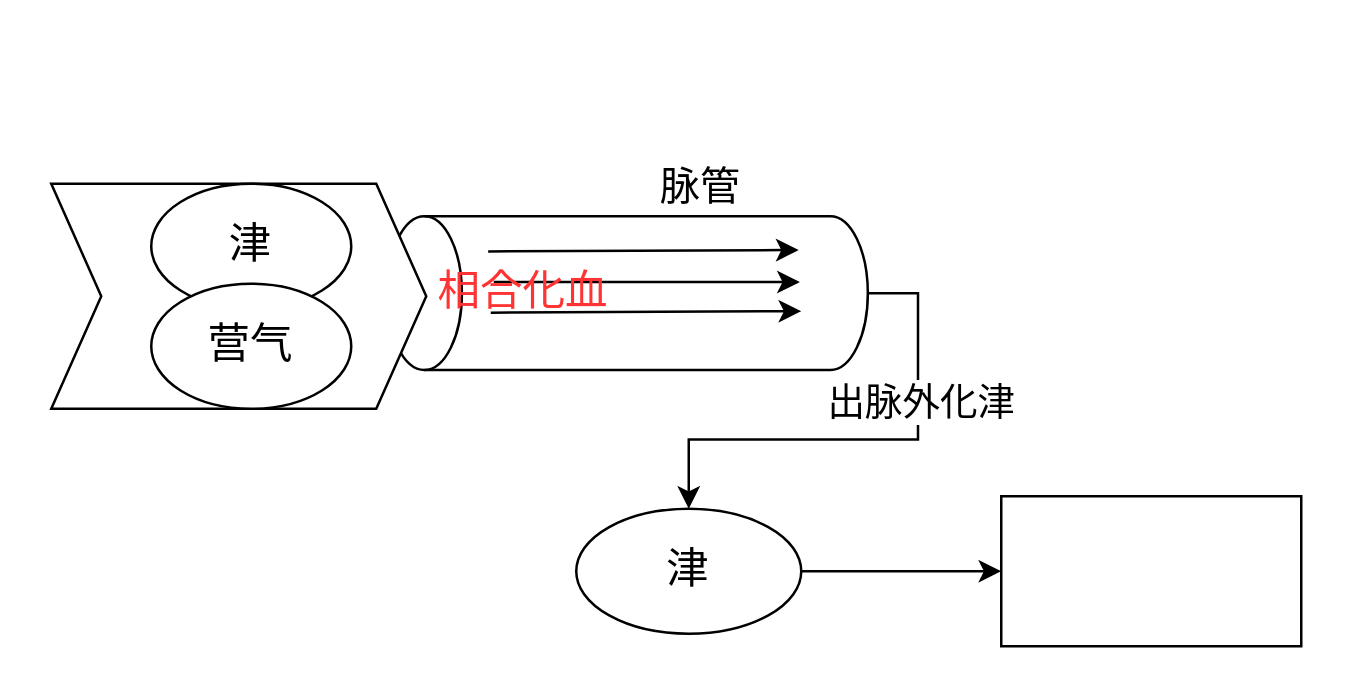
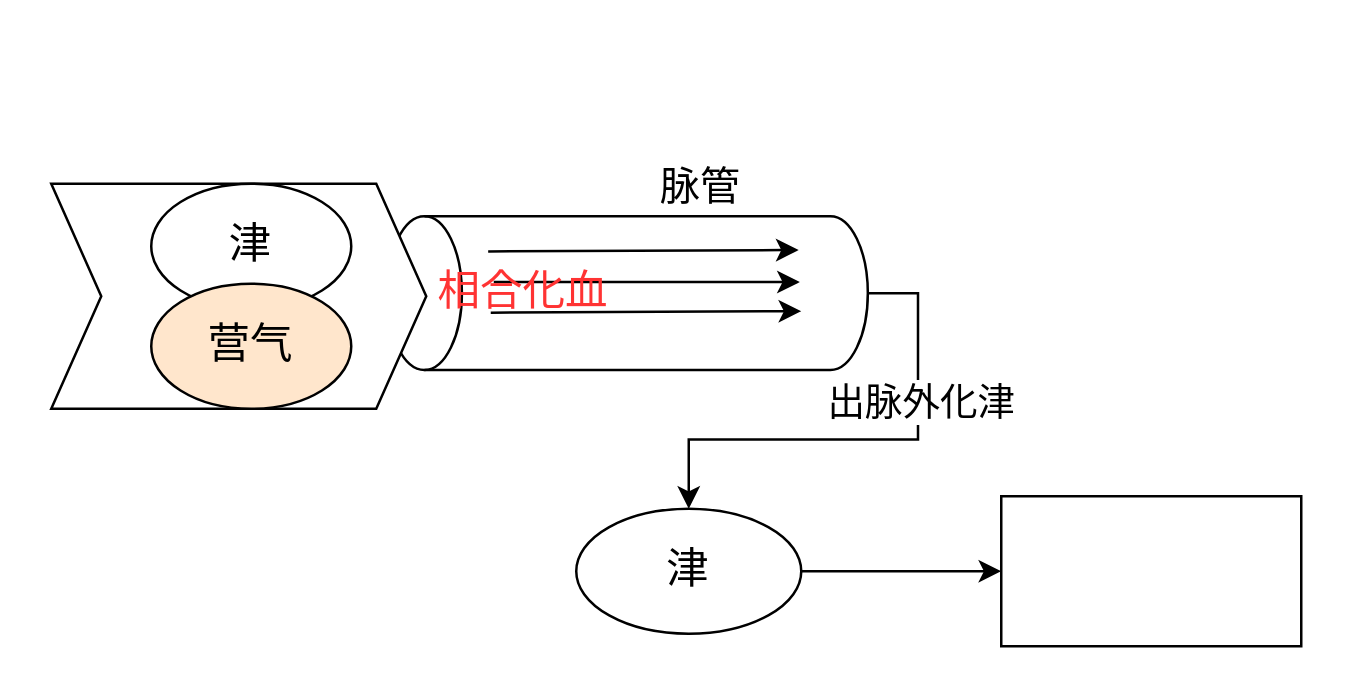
- <mxCell id="8" value="营气" style="ellipse;whiteSpace=wrap;html=1;fontSize=17;" vertex="1" parent="1"><mxGeometry x="60" y="113" width="80" height="50" as="geometry" /></mxCell>
+ <mxCell id="8" value="营气" style="ellipse;whiteSpace=wrap;html=1;fontSize=17;fillColor=#ffe6cc;" vertex="1" parent="1"><mxGeometry x="60" y="113" width="80" height="50" as="geometry" /></mxCell>
